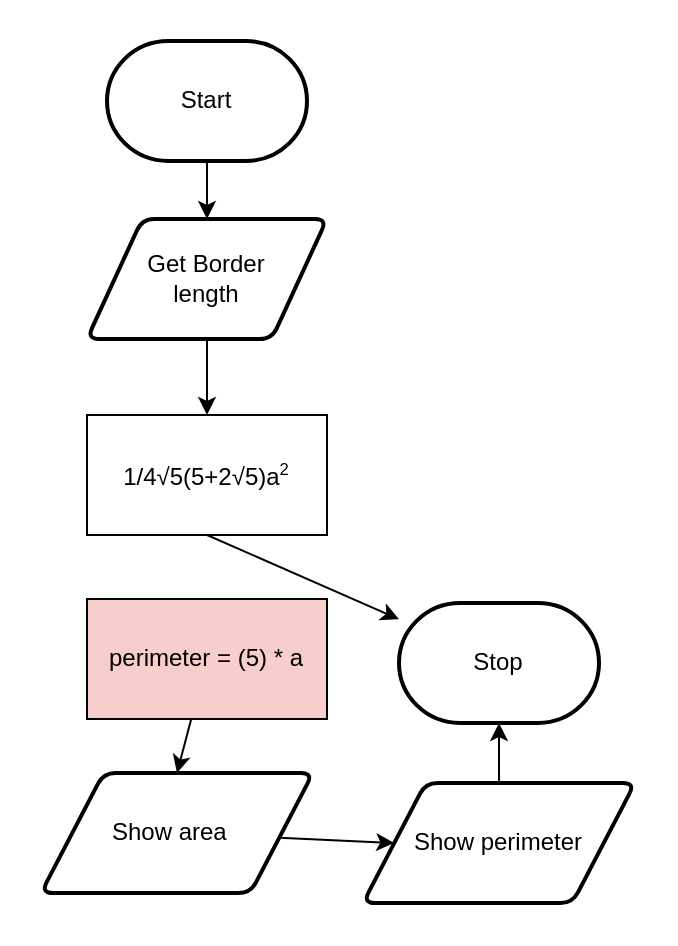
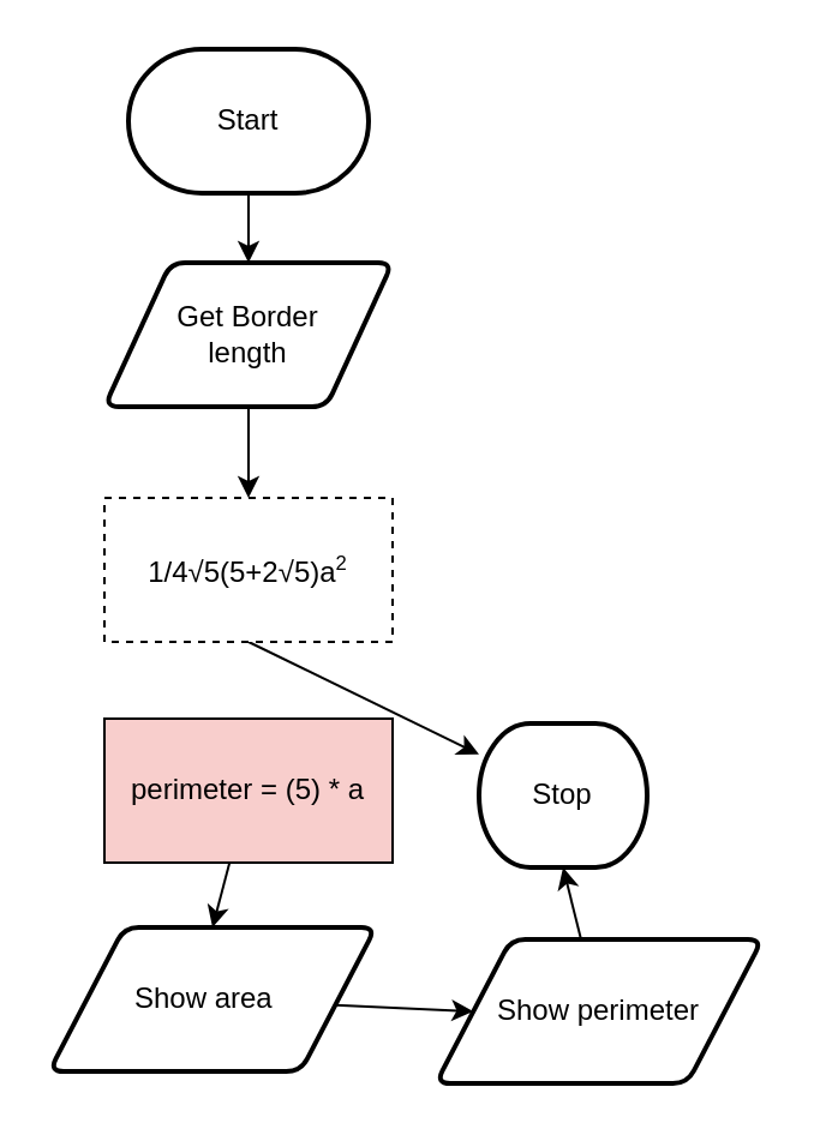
- <mxCell id="10" value="1/4√5(5+2√5)a&lt;span style=&quot;font-size: 10px&quot;&gt;&lt;sup&gt;2&lt;/sup&gt;&lt;/span&gt;" style="rounded=0;whiteSpace=wrap;html=1;" parent="1" vertex="1"><mxGeometry x="43" y="207" width="120" height="60" as="geometry" /></mxCell>
+ <mxCell id="10" value="1/4√5(5+2√5)a&lt;span style=&quot;font-size: 10px&quot;&gt;&lt;sup&gt;2&lt;/sup&gt;&lt;/span&gt;" style="rounded=0;whiteSpace=wrap;html=1;dashed=1;" parent="1" vertex="1"><mxGeometry x="43" y="207" width="120" height="60" as="geometry" /></mxCell>
- <mxCell id="9" value="Stop" style="strokeWidth=2;html=1;shape=mxgraph.flowchart.terminator;whiteSpace=wrap;" parent="1" vertex="1"><mxGeometry x="199" y="301" width="100" height="60" as="geometry" /></mxCell>
+ <mxCell id="9" value="Stop" style="strokeWidth=2;html=1;shape=mxgraph.flowchart.terminator;whiteSpace=wrap;" parent="1" vertex="1"><mxGeometry x="199" y="301" width="70" height="60" as="geometry" /></mxCell>
